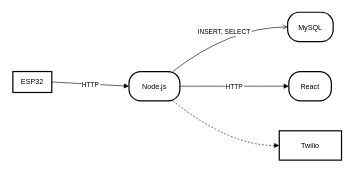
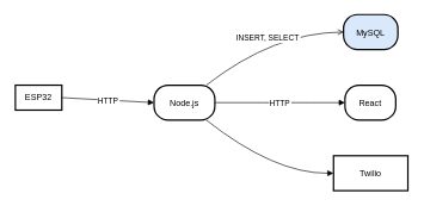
- <mxCell id="4" value="MySQL" style="rounded=1;arcSize=40;strokeWidth=2" vertex="1" parent="1"><mxGeometry x="479" y="20" width="76" height="49" as="geometry" /></mxCell>
+ <mxCell id="4" value="MySQL" style="rounded=1;arcSize=40;strokeWidth=2;fillColor=#dae8fc;" vertex="1" parent="1"><mxGeometry x="479" y="20" width="76" height="49" as="geometry" /></mxCell>
- <mxCell id="10" value="" style="curved=1;startArrow=none;endArrow=block;exitX=0.86;exitY=1;entryX=0;entryY=0.5;dashed=1;" edge="1" parent="1" source="3" target="6"><mxGeometry relative="1" as="geometry"><Array as="points"><mxPoint x="382" y="243" /></Array></mxGeometry></mxCell>
+ <mxCell id="10" value="" style="curved=1;startArrow=none;endArrow=block;exitX=0.86;exitY=1;entryX=0;entryY=0.5;" edge="1" parent="1" source="3" target="6"><mxGeometry relative="1" as="geometry"><Array as="points"><mxPoint x="382" y="243" /></Array></mxGeometry></mxCell>
